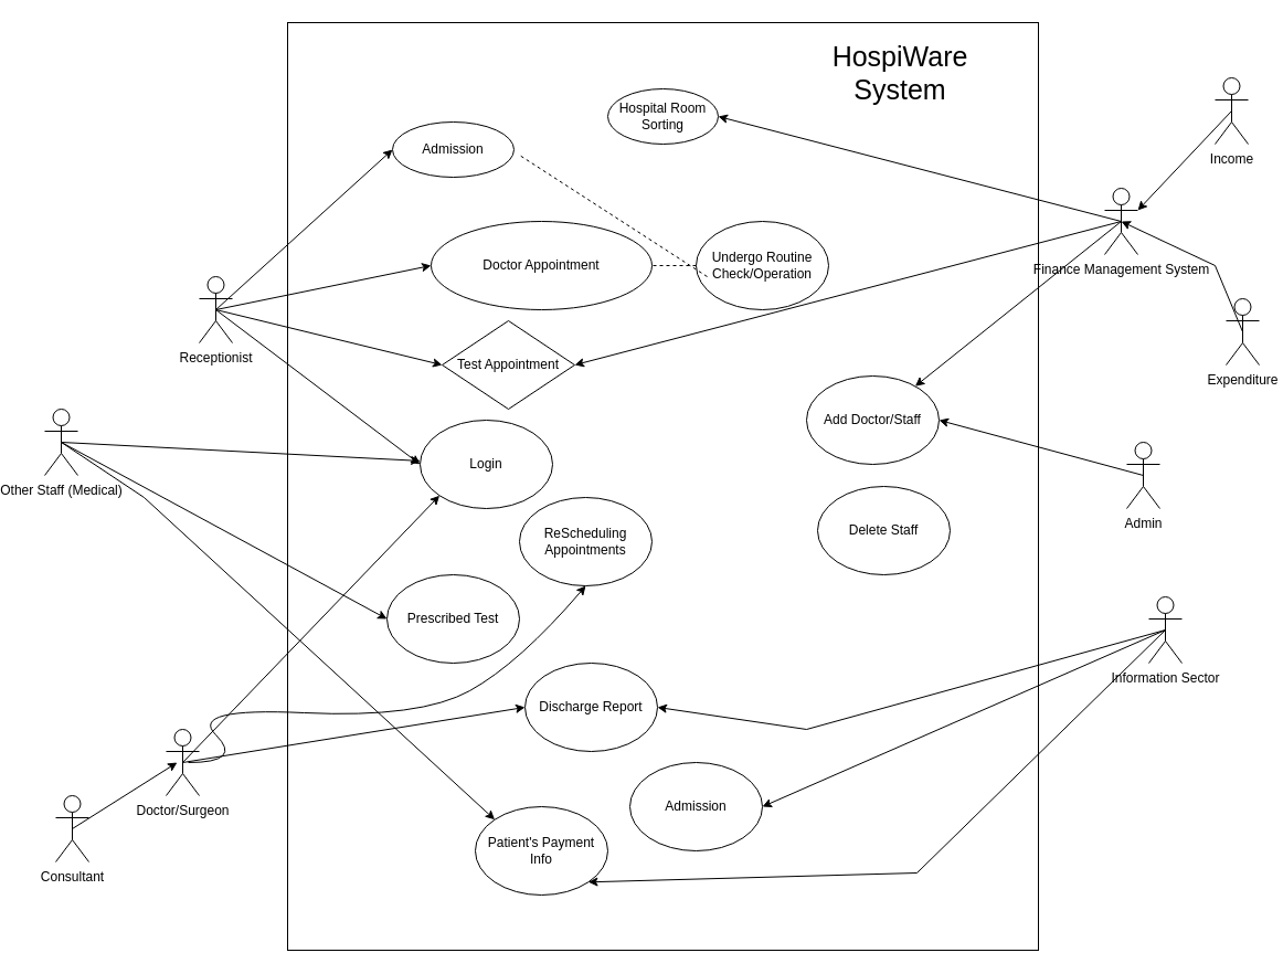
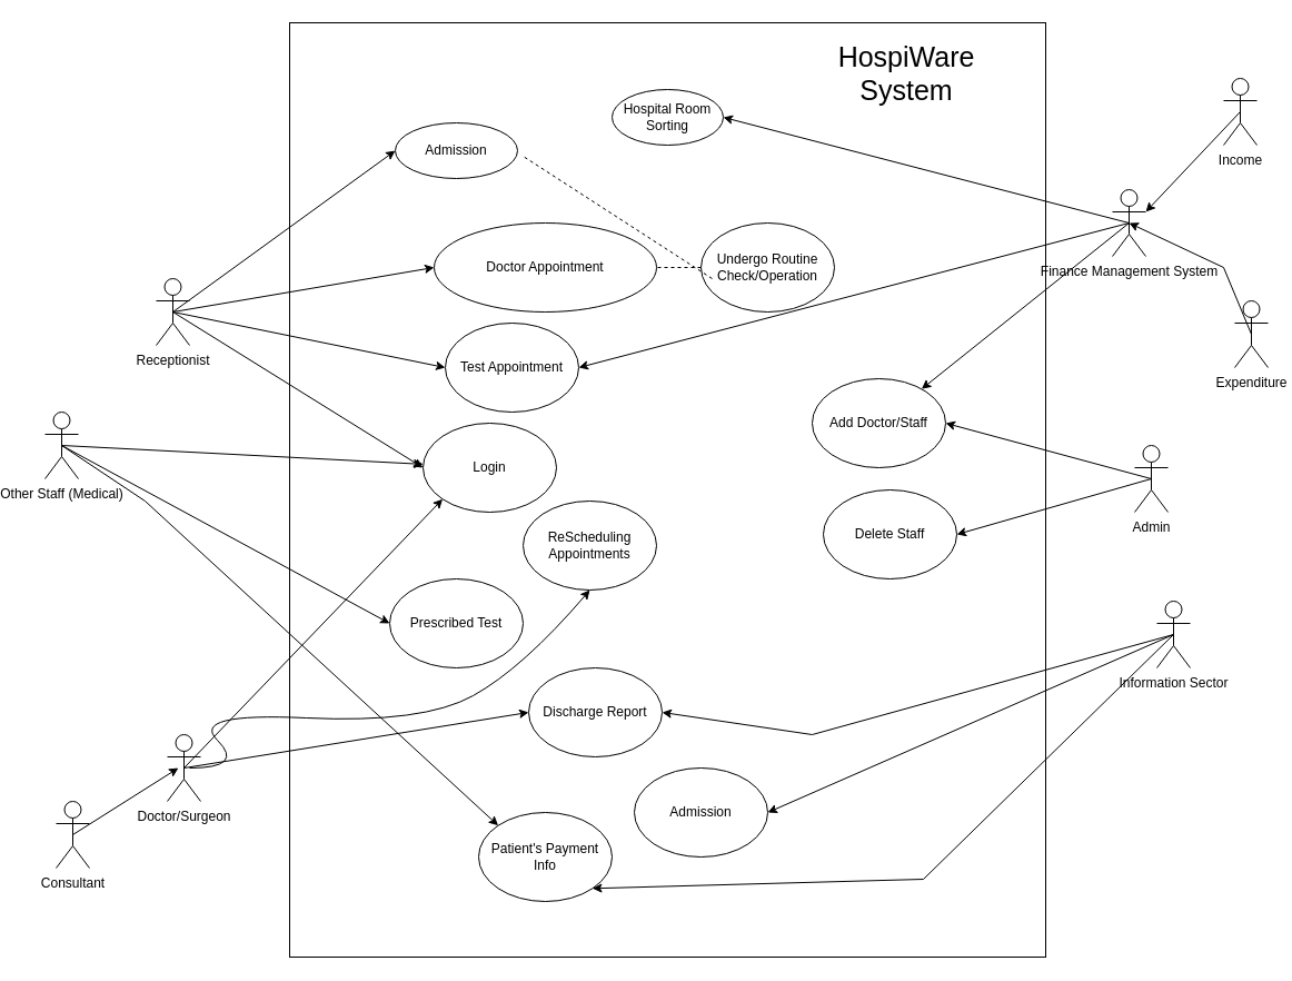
- <mxCell id="20" value="Receptionist" style="shape=umlActor;verticalLabelPosition=bottom;verticalAlign=top;html=1;outlineConnect=0;" vertex="1" parent="1"><mxGeometry x="160" y="250" width="30" height="60" as="geometry" /></mxCell>
+ <mxCell id="20" value="Receptionist" style="shape=umlActor;verticalLabelPosition=bottom;verticalAlign=top;html=1;outlineConnect=0;" vertex="1" parent="1"><mxGeometry x="120" y="250" width="30" height="60" as="geometry" /></mxCell>
- <mxCell id="7" value="Test Appointment" style="rhombus;whiteSpace=wrap;html=1;" vertex="1" parent="1"><mxGeometry x="380" y="290" width="120" height="80" as="geometry" /></mxCell>
+ <mxCell id="7" value="Test Appointment" style="ellipse;whiteSpace=wrap;html=1;" vertex="1" parent="1"><mxGeometry x="380" y="290" width="120" height="80" as="geometry" /></mxCell>
+ <mxCell id="36" style="edgeStyle=none;rounded=0;orthogonalLoop=1;jettySize=auto;html=1;exitX=0.5;exitY=0.5;exitDx=0;exitDy=0;exitPerimeter=0;entryX=1;entryY=0.5;entryDx=0;entryDy=0;" edge="1" parent="1" source="37" target="15"><mxGeometry relative="1" as="geometry" /></mxCell>
